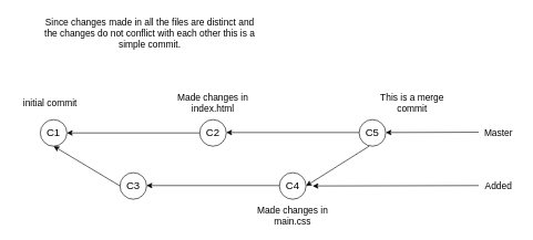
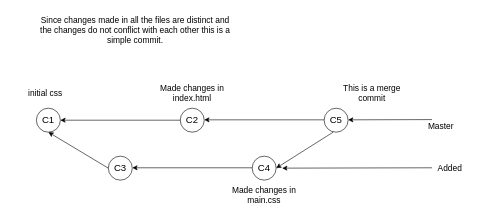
- <mxCell id="26" value="initial commit" style="text;html=1;strokeColor=none;fillColor=none;align=center;verticalAlign=middle;whiteSpace=wrap;rounded=0;fontSize=14;" vertex="1" parent="3"><mxGeometry width="110" height="30" as="geometry" /></mxCell>
+ <mxCell id="26" value="initial css" style="text;html=1;strokeColor=none;fillColor=none;align=center;verticalAlign=middle;whiteSpace=wrap;rounded=0;fontSize=14;" vertex="1" parent="3"><mxGeometry width="110" height="30" as="geometry" /></mxCell>
- <mxCell id="19" value="Master" style="text;html=1;strokeColor=none;fillColor=none;align=center;verticalAlign=middle;whiteSpace=wrap;rounded=0;fontSize=14;" vertex="1" parent="3"><mxGeometry x="700" y="45" width="60" height="30" as="geometry" /></mxCell>
+ <mxCell id="19" value="Master" style="text;html=1;strokeColor=none;fillColor=none;align=center;verticalAlign=middle;whiteSpace=wrap;rounded=0;fontSize=14;" vertex="1" parent="3"><mxGeometry x="685" y="55" width="60" height="30" as="geometry" /></mxCell>
